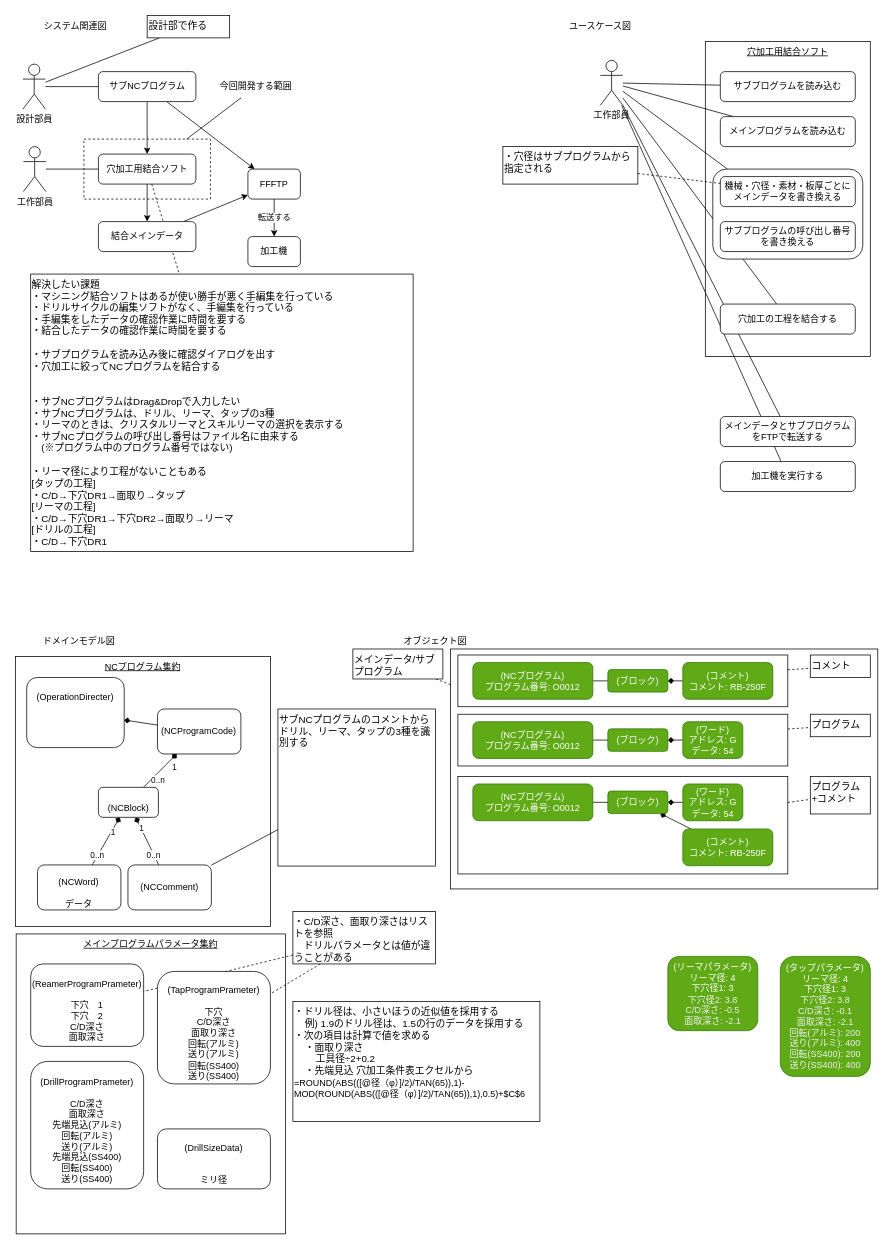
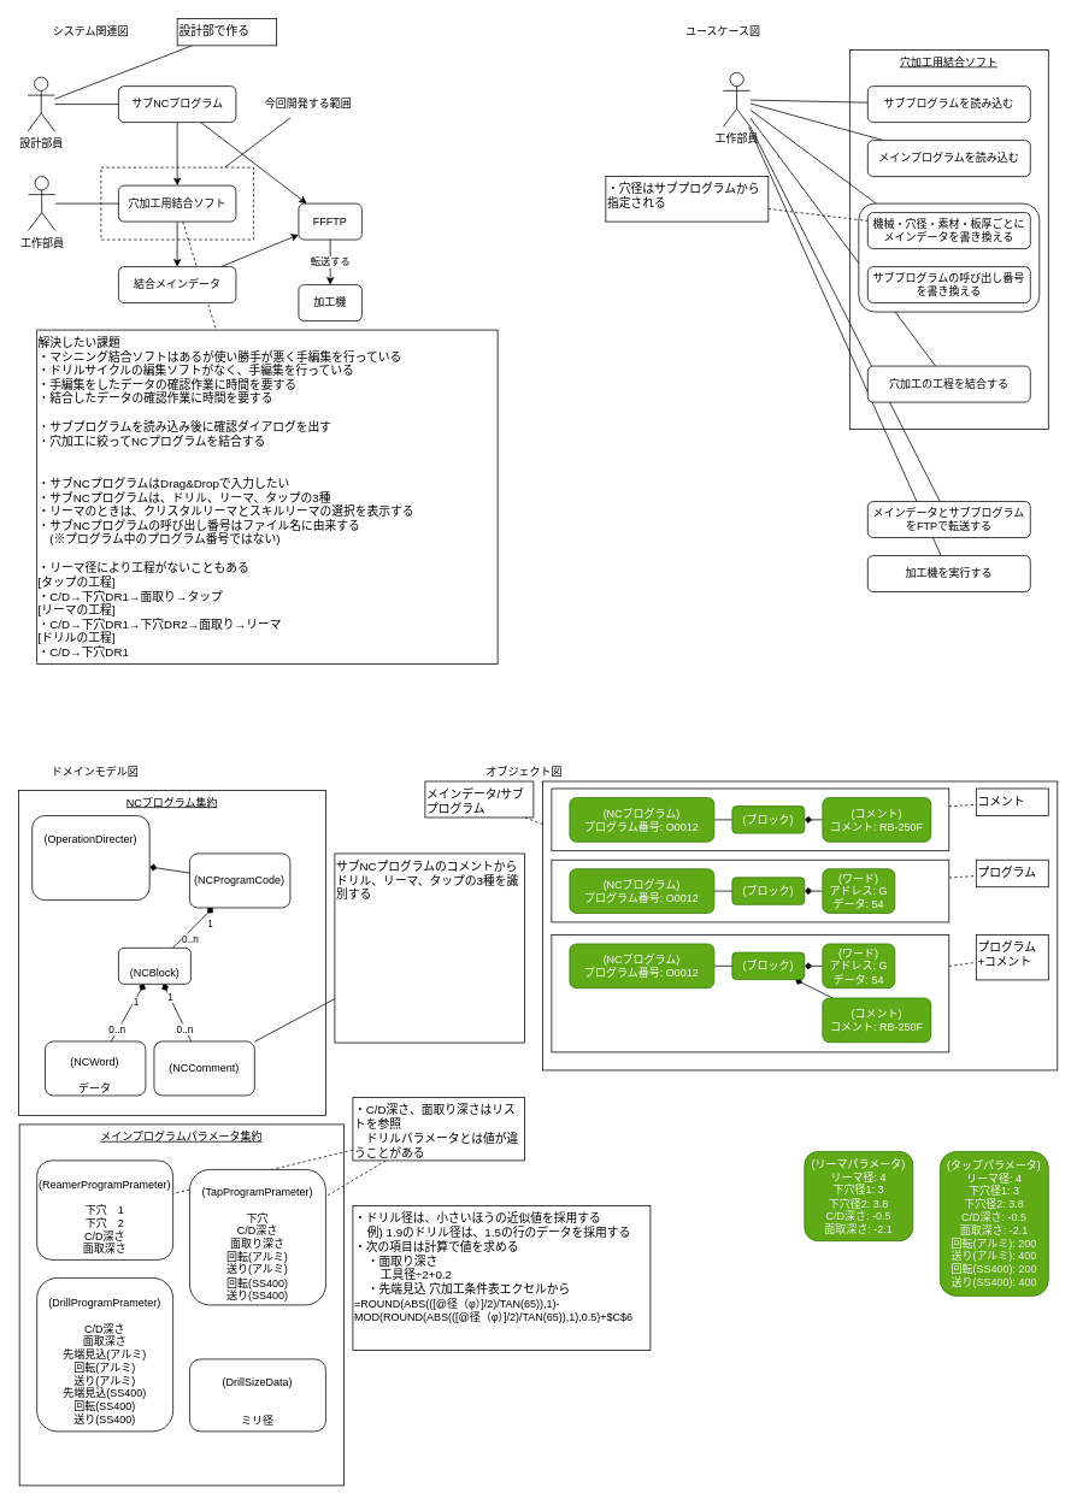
- <mxCell id="92" value="(タップパラメータ)&lt;br&gt;リーマ径: 4&lt;br&gt;下穴径1: 3&lt;br&gt;&lt;span style=&quot;color: rgb(240 , 240 , 240)&quot;&gt;下穴&lt;/span&gt;径&lt;span style=&quot;color: rgb(240 , 240 , 240)&quot;&gt;2: 3.8&lt;/span&gt;&lt;br style=&quot;color: rgb(240 , 240 , 240)&quot;&gt;&lt;span style=&quot;color: rgb(240 , 240 , 240)&quot;&gt;C/D深さ: -0.1&lt;/span&gt;&lt;br style=&quot;color: rgb(240 , 240 , 240)&quot;&gt;&lt;span style=&quot;color: rgb(240 , 240 , 240)&quot;&gt;面取深さ: -2.1&lt;br&gt;&lt;/span&gt;&lt;span style=&quot;color: rgb(240 , 240 , 240)&quot;&gt;回転(アルミ): 200&lt;/span&gt;&lt;br style=&quot;color: rgb(240 , 240 , 240)&quot;&gt;&lt;span style=&quot;color: rgb(240 , 240 , 240)&quot;&gt;送り(アルミ): 400&lt;/span&gt;&lt;br style=&quot;color: rgb(240 , 240 , 240)&quot;&gt;&lt;span style=&quot;color: rgb(240 , 240 , 240)&quot;&gt;回転(SS400)&lt;/span&gt;&lt;span style=&quot;color: rgb(240 , 240 , 240)&quot;&gt;: 200&lt;/span&gt;&lt;br style=&quot;color: rgb(240 , 240 , 240)&quot;&gt;&lt;span style=&quot;color: rgb(240 , 240 , 240)&quot;&gt;送り(SS400)&lt;/span&gt;&lt;span style=&quot;color: rgb(240 , 240 , 240)&quot;&gt;: 400&lt;/span&gt;&lt;span style=&quot;color: rgb(240 , 240 , 240)&quot;&gt;&lt;br&gt;&lt;/span&gt;" style="rounded=1;whiteSpace=wrap;html=1;verticalAlign=middle;align=center;fillColor=#60a917;strokeColor=#2D7600;fontColor=#ffffff;" parent="1" vertex="1"><mxGeometry x="1040" y="1275" width="120" height="160" as="geometry" /></mxCell>
+ <mxCell id="92" value="(タップパラメータ)&lt;br&gt;リーマ径: 4&lt;br&gt;下穴径1: 3&lt;br&gt;&lt;span style=&quot;color: rgb(240 , 240 , 240)&quot;&gt;下穴&lt;/span&gt;径&lt;span style=&quot;color: rgb(240 , 240 , 240)&quot;&gt;2: 3.8&lt;/span&gt;&lt;br style=&quot;color: rgb(240 , 240 , 240)&quot;&gt;&lt;span style=&quot;color: rgb(240 , 240 , 240)&quot;&gt;C/D深さ: -0.5&lt;/span&gt;&lt;br style=&quot;color: rgb(240 , 240 , 240)&quot;&gt;&lt;span style=&quot;color: rgb(240 , 240 , 240)&quot;&gt;面取深さ: -2.1&lt;br&gt;&lt;/span&gt;&lt;span style=&quot;color: rgb(240 , 240 , 240)&quot;&gt;回転(アルミ): 200&lt;/span&gt;&lt;br style=&quot;color: rgb(240 , 240 , 240)&quot;&gt;&lt;span style=&quot;color: rgb(240 , 240 , 240)&quot;&gt;送り(アルミ): 400&lt;/span&gt;&lt;br style=&quot;color: rgb(240 , 240 , 240)&quot;&gt;&lt;span style=&quot;color: rgb(240 , 240 , 240)&quot;&gt;回転(SS400)&lt;/span&gt;&lt;span style=&quot;color: rgb(240 , 240 , 240)&quot;&gt;: 200&lt;/span&gt;&lt;br style=&quot;color: rgb(240 , 240 , 240)&quot;&gt;&lt;span style=&quot;color: rgb(240 , 240 , 240)&quot;&gt;送り(SS400)&lt;/span&gt;&lt;span style=&quot;color: rgb(240 , 240 , 240)&quot;&gt;: 400&lt;/span&gt;&lt;span style=&quot;color: rgb(240 , 240 , 240)&quot;&gt;&lt;br&gt;&lt;/span&gt;" style="rounded=1;whiteSpace=wrap;html=1;verticalAlign=middle;align=center;fillColor=#60a917;strokeColor=#2D7600;fontColor=#ffffff;" parent="1" vertex="1"><mxGeometry x="1040" y="1275" width="120" height="160" as="geometry" /></mxCell>
